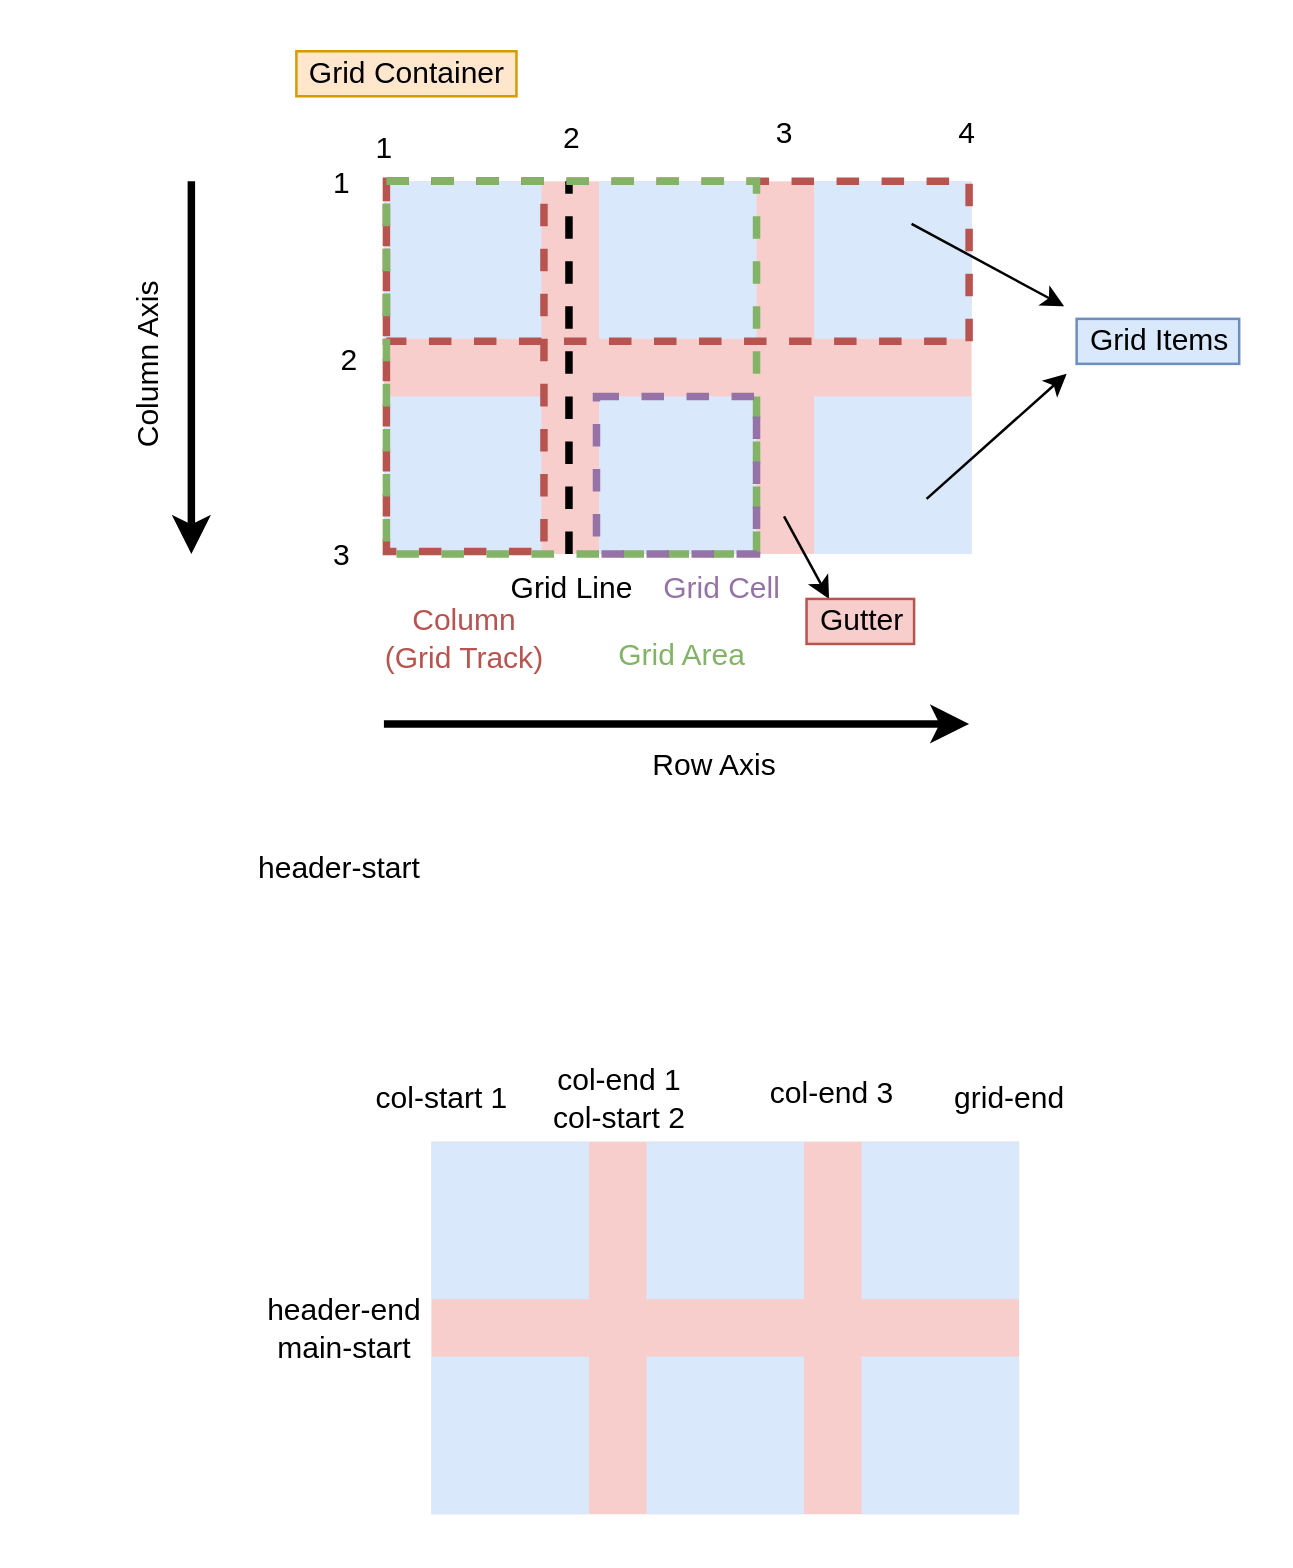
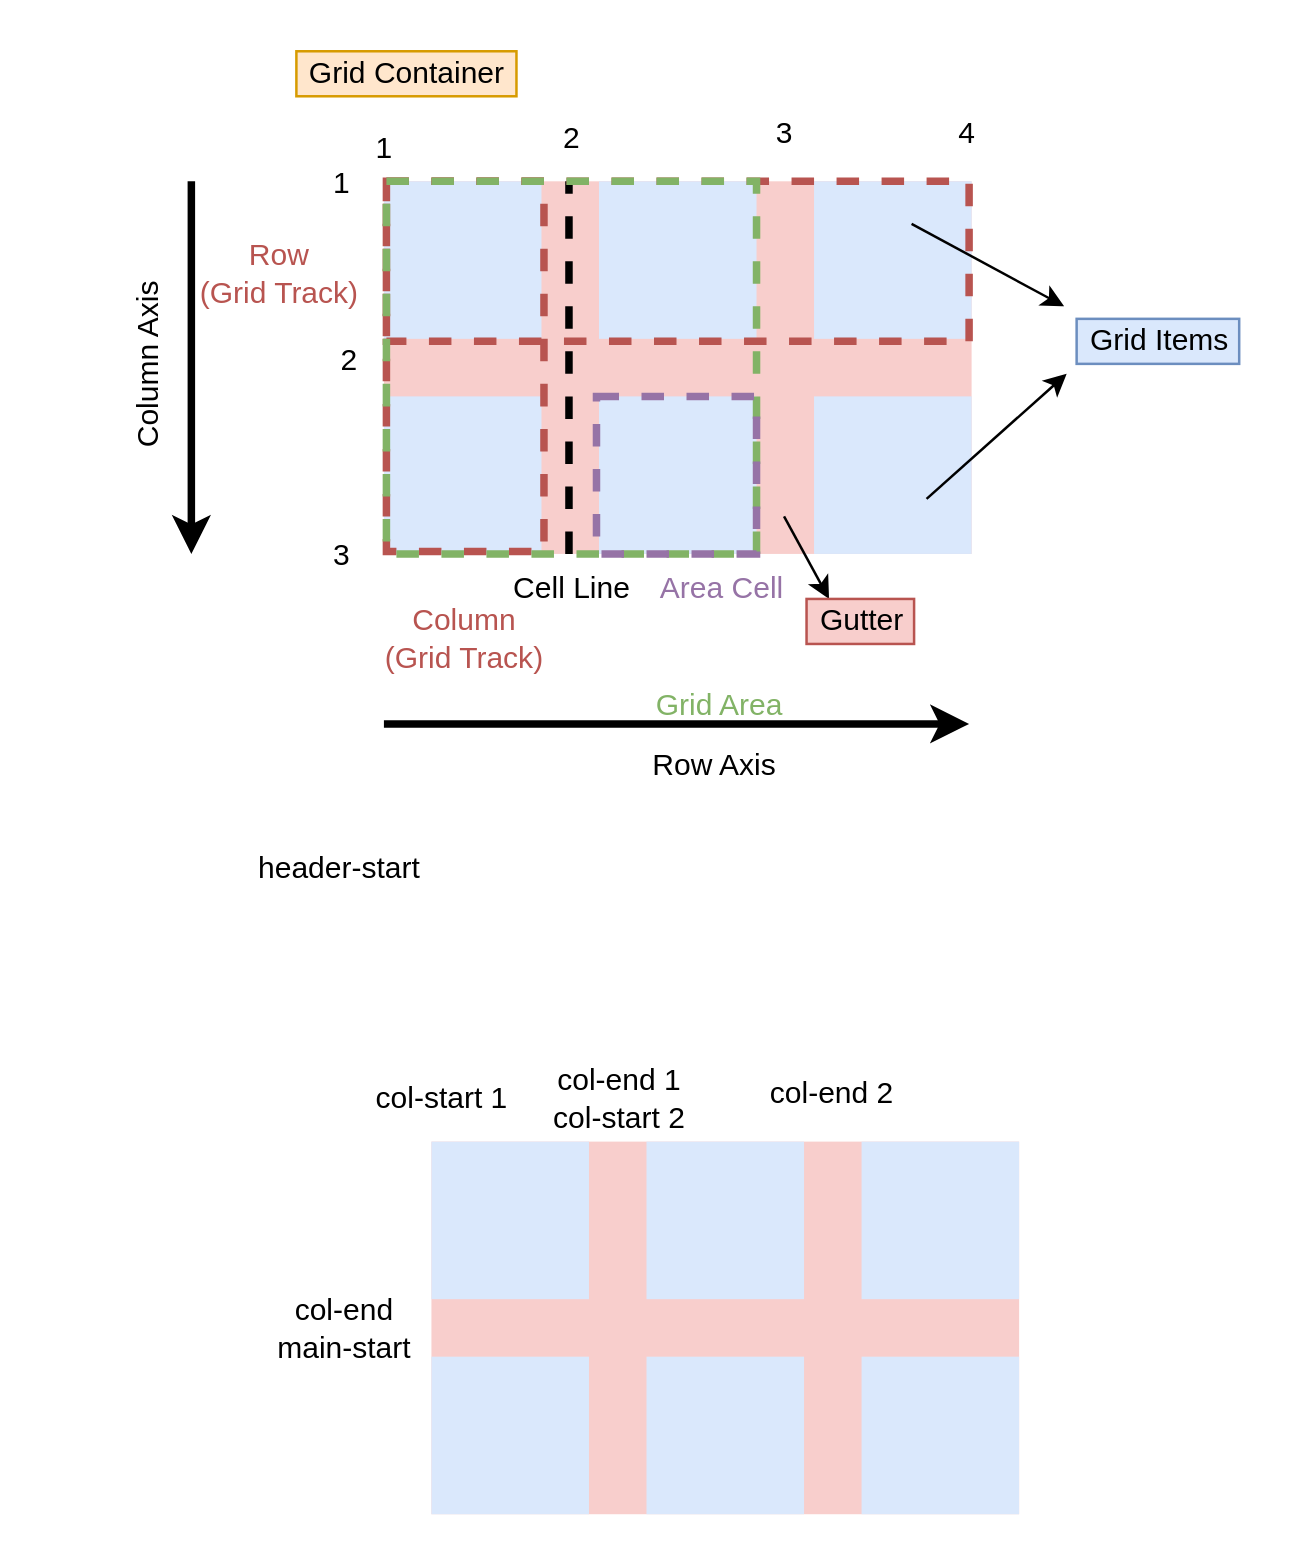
+ <mxCell id="29" value="&lt;font color=&quot;#b85450&quot;&gt;Row&lt;br&gt;(Grid Track)&lt;br&gt;&lt;/font&gt;" style="text;html=1;align=center;verticalAlign=middle;resizable=0;points=[];autosize=1;strokeColor=none;" vertex="1" parent="1"><mxGeometry x="74" y="93" width="73" height="32" as="geometry" /></mxCell>
- <mxCell id="18" value="Grid Line" style="text;html=1;align=center;verticalAlign=middle;resizable=0;points=[];autosize=1;strokeColor=none;" vertex="1" parent="1"><mxGeometry x="198" y="226" width="59" height="18" as="geometry" /></mxCell>
+ <mxCell id="18" value="Cell Line" style="text;html=1;align=center;verticalAlign=middle;resizable=0;points=[];autosize=1;strokeColor=none;" vertex="1" parent="1"><mxGeometry x="198" y="226" width="59" height="18" as="geometry" /></mxCell>
- <mxCell id="35" value="&lt;font color=&quot;#9673a6&quot;&gt;Grid Cell&lt;/font&gt;" style="text;html=1;align=center;verticalAlign=middle;resizable=0;points=[];autosize=1;strokeColor=none;" vertex="1" parent="1"><mxGeometry x="259" y="226" width="57" height="18" as="geometry" /></mxCell>
+ <mxCell id="35" value="&lt;font color=&quot;#9673a6&quot;&gt;Area Cell&lt;/font&gt;" style="text;html=1;align=center;verticalAlign=middle;resizable=0;points=[];autosize=1;strokeColor=none;" vertex="1" parent="1"><mxGeometry x="259" y="226" width="57" height="18" as="geometry" /></mxCell>
- <mxCell id="33" value="&lt;font color=&quot;#82b366&quot;&gt;Grid Area&lt;/font&gt;" style="text;html=1;align=center;verticalAlign=middle;resizable=0;points=[];autosize=1;strokeColor=none;" vertex="1" parent="1"><mxGeometry x="241" y="253" width="61" height="18" as="geometry" /></mxCell>
+ <mxCell id="33" value="&lt;font color=&quot;#82b366&quot;&gt;Grid Area&lt;/font&gt;" style="text;html=1;align=center;verticalAlign=middle;resizable=0;points=[];autosize=1;strokeColor=none;" vertex="1" parent="1"><mxGeometry x="256" y="273" width="61" height="18" as="geometry" /></mxCell>
- <mxCell id="45" value="col-end 3" style="text;html=1;align=center;verticalAlign=middle;resizable=0;points=[];autosize=1;strokeColor=none;" vertex="1" parent="1"><mxGeometry x="302" y="428" width="59" height="18" as="geometry" /></mxCell>
+ <mxCell id="45" value="col-end 2" style="text;html=1;align=center;verticalAlign=middle;resizable=0;points=[];autosize=1;strokeColor=none;" vertex="1" parent="1"><mxGeometry x="302" y="428" width="59" height="18" as="geometry" /></mxCell>
- <mxCell id="46" value="grid-end" style="text;html=1;align=center;verticalAlign=middle;resizable=0;points=[];autosize=1;strokeColor=none;" vertex="1" parent="1"><mxGeometry x="376" y="430" width="54" height="18" as="geometry" /></mxCell>
- <mxCell id="48" value="header-end&lt;br&gt;main-start" style="text;html=1;align=center;verticalAlign=middle;resizable=0;points=[];autosize=1;strokeColor=none;" vertex="1" parent="1"><mxGeometry x="101" y="514.5" width="71" height="32" as="geometry" /></mxCell>
+ <mxCell id="48" value="col-end&lt;br&gt;main-start" style="text;html=1;align=center;verticalAlign=middle;resizable=0;points=[];autosize=1;strokeColor=none;" vertex="1" parent="1"><mxGeometry x="101" y="514.5" width="71" height="32" as="geometry" /></mxCell>
